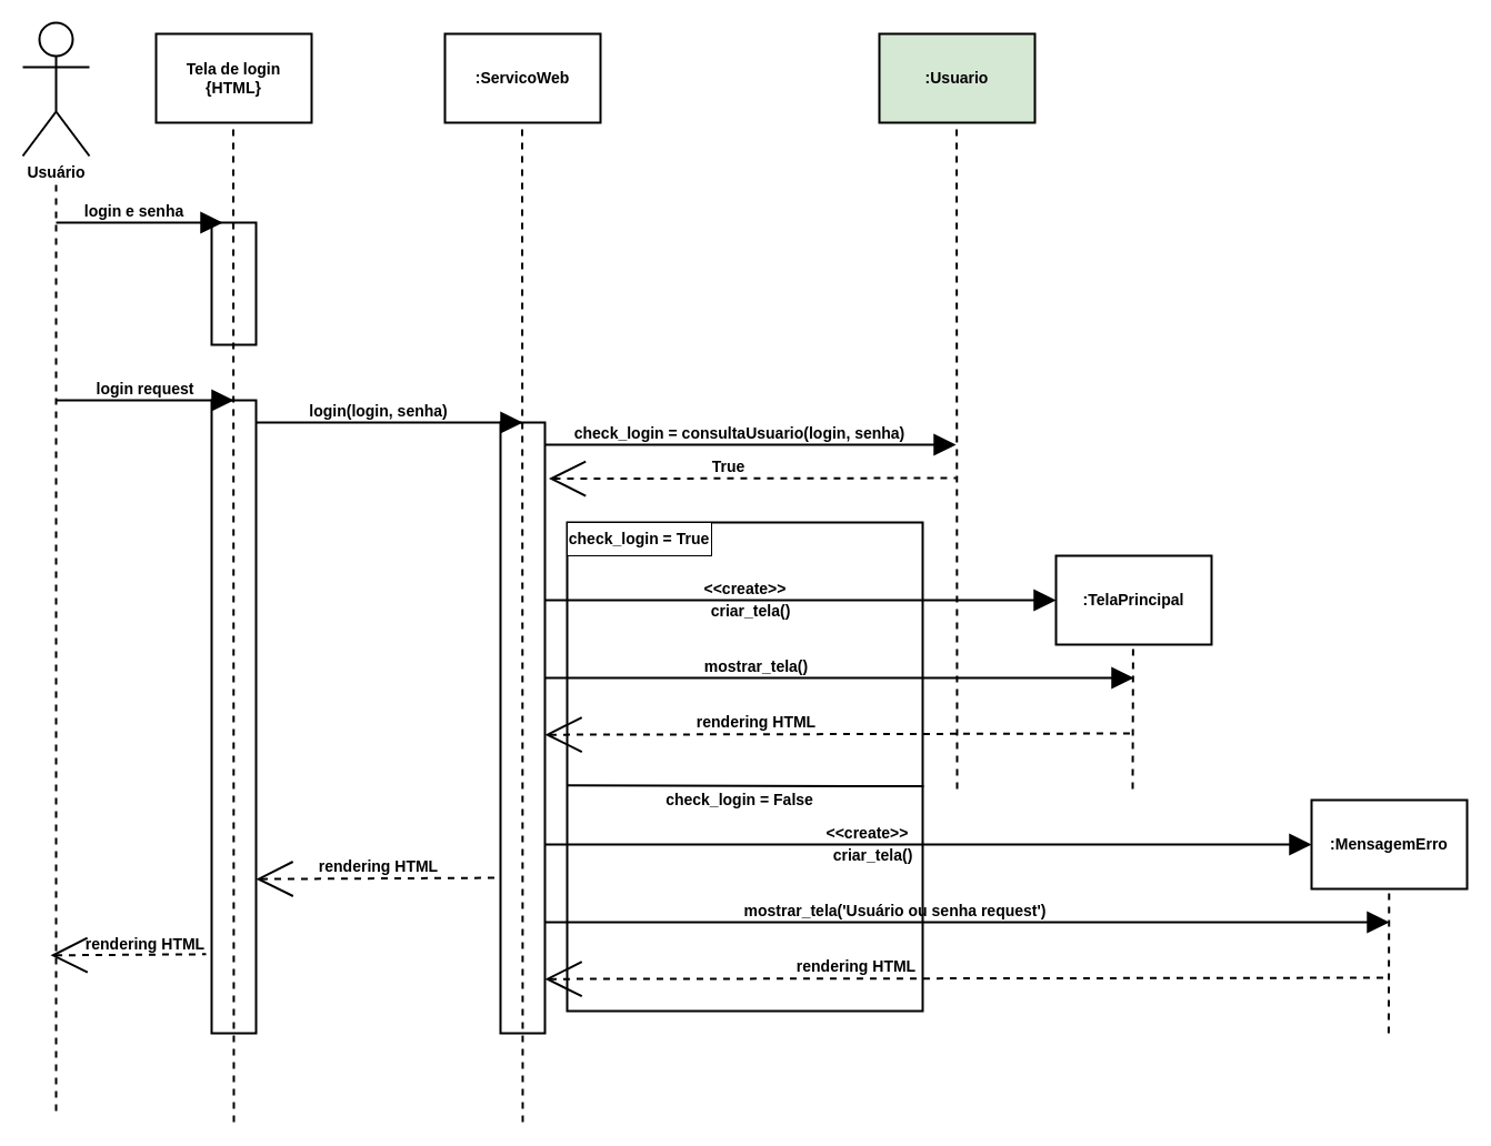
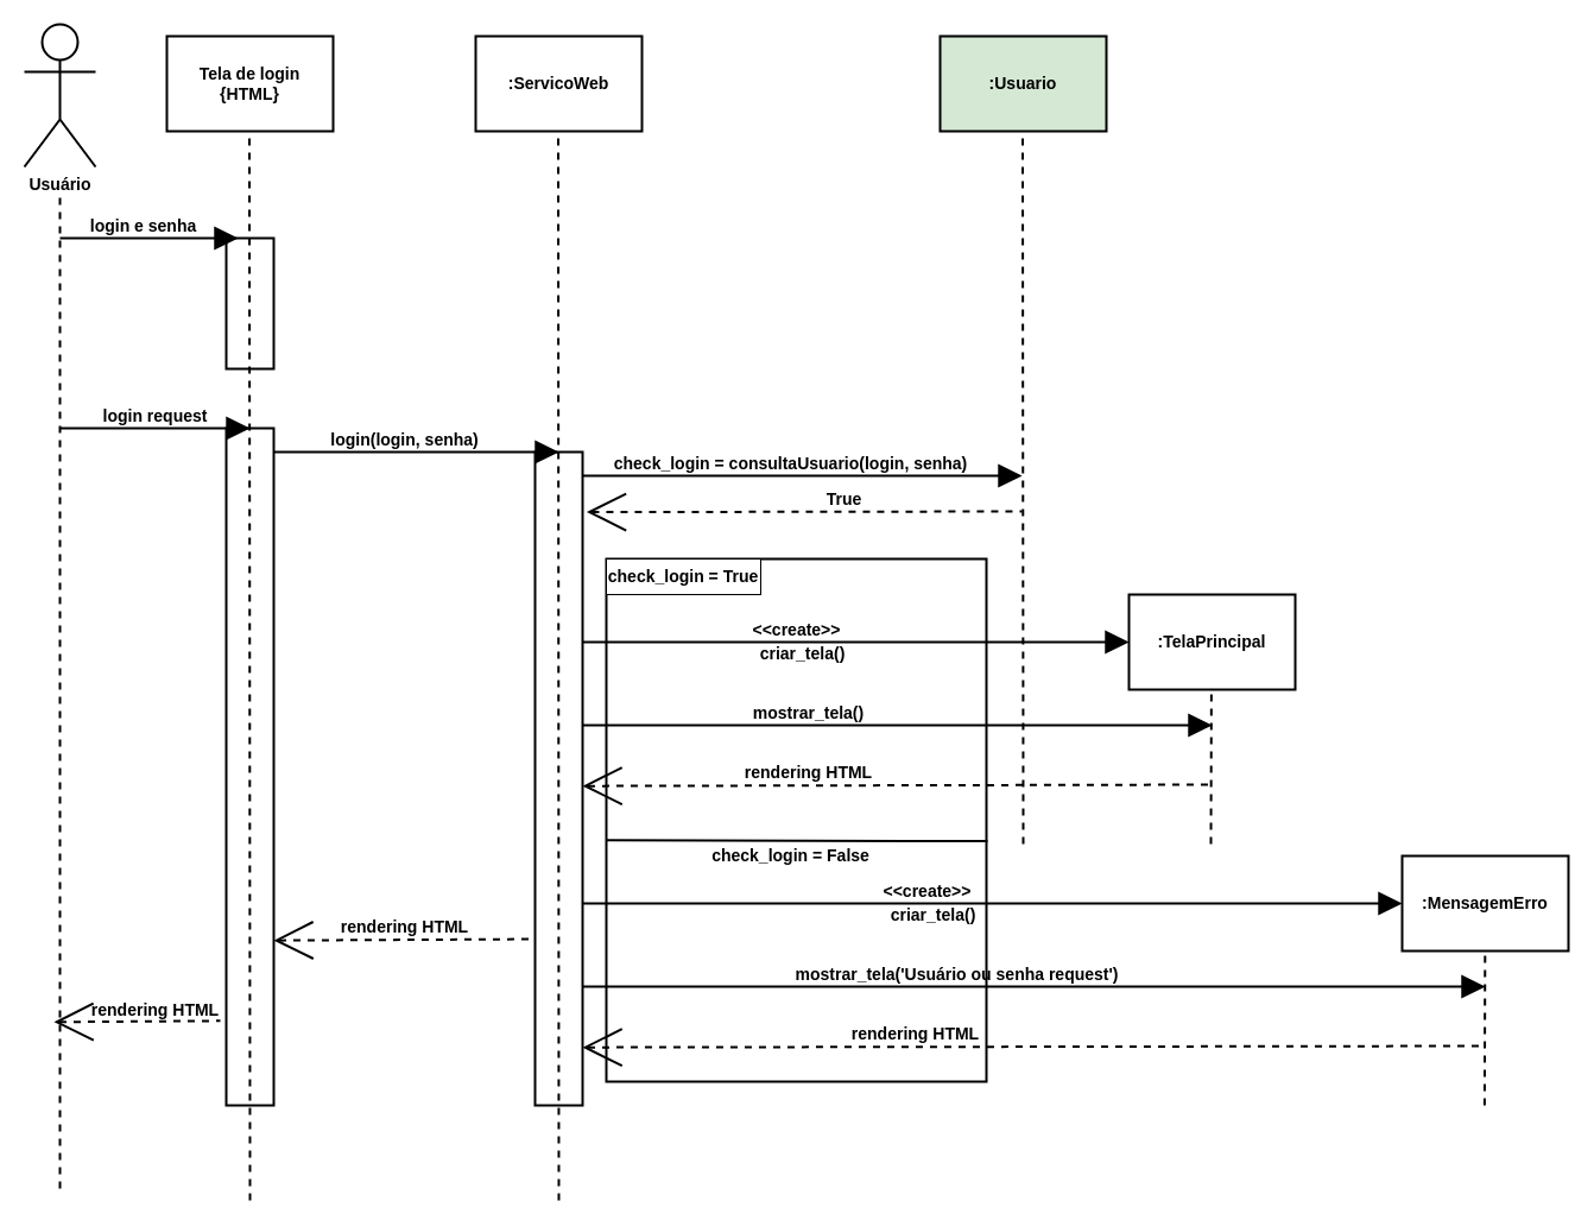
- <mxCell id="22" value="True" style="text;html=1;align=center;verticalAlign=middle;resizable=0;points=[];autosize=1;fontSize=14;fontStyle=1" vertex="1" parent="1"><mxGeometry x="630" y="410" width="50" height="20" as="geometry" /></mxCell>
+ <mxCell id="22" value="True" style="text;html=1;align=center;verticalAlign=middle;resizable=0;points=[];autosize=1;fontSize=14;fontStyle=1" vertex="1" parent="1"><mxGeometry x="685" y="410" width="50" height="20" as="geometry" /></mxCell>
